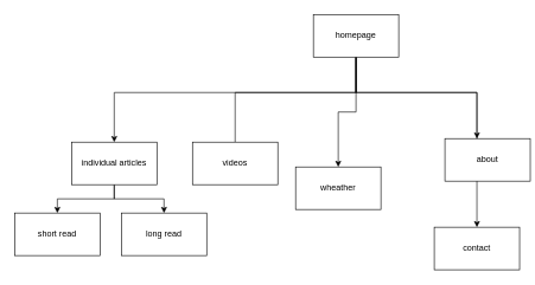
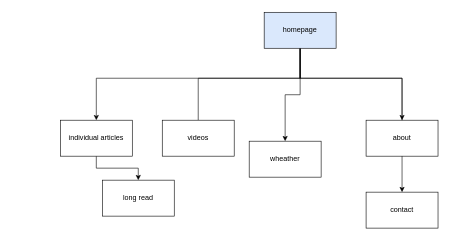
- <mxCell id="7" value="&lt;div&gt;homepage&lt;/div&gt;" style="rounded=0;whiteSpace=wrap;html=1;" vertex="1" parent="1"><mxGeometry x="440" y="20" width="120" height="60" as="geometry" /></mxCell>
+ <mxCell id="7" value="&lt;div&gt;homepage&lt;/div&gt;" style="rounded=0;whiteSpace=wrap;html=1;fillColor=#dae8fc;" vertex="1" parent="1"><mxGeometry x="440" y="20" width="120" height="60" as="geometry" /></mxCell>
- <mxCell id="13" value="&lt;div&gt;about&lt;/div&gt;" style="rounded=0;whiteSpace=wrap;html=1;" vertex="1" parent="1"><mxGeometry x="625" y="195" width="120" height="60" as="geometry" /></mxCell>
+ <mxCell id="13" value="&lt;div&gt;about&lt;/div&gt;" style="rounded=0;whiteSpace=wrap;html=1;" vertex="1" parent="1"><mxGeometry x="610" y="200" width="120" height="60" as="geometry" /></mxCell>
- <mxCell id="9" style="edgeStyle=orthogonalEdgeStyle;rounded=0;orthogonalLoop=1;jettySize=auto;html=1;" edge="1" parent="1" source="10" target="15"><mxGeometry relative="1" as="geometry" /></mxCell>
- <mxCell id="15" value="&lt;div&gt;short read&lt;/div&gt;" style="rounded=0;whiteSpace=wrap;html=1;" vertex="1" parent="1"><mxGeometry x="20" y="300" width="120" height="60" as="geometry" /></mxCell>
